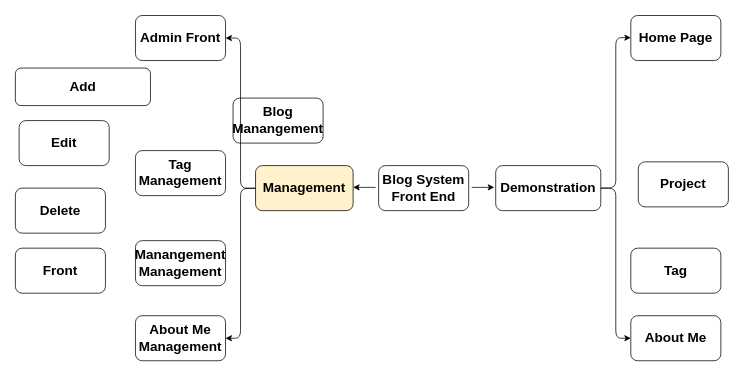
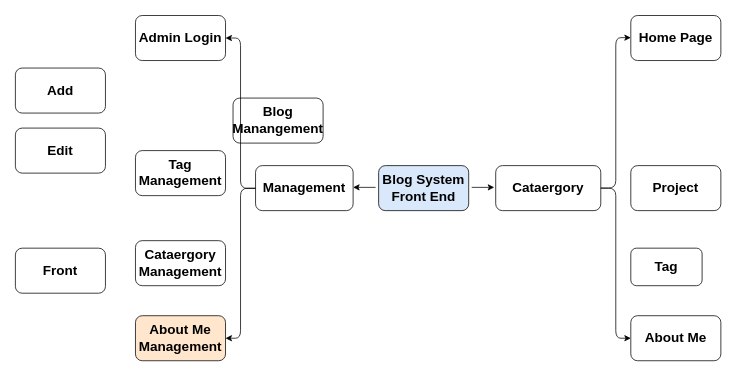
- <mxCell id="5" value="&lt;h2&gt;Admin Front&lt;/h2&gt;" style="rounded=1;whiteSpace=wrap;html=1;" vertex="1" parent="1"><mxGeometry x="180" y="20" width="120" height="60" as="geometry" /></mxCell>
+ <mxCell id="5" value="&lt;h2&gt;Admin Login&lt;/h2&gt;" style="rounded=1;whiteSpace=wrap;html=1;" vertex="1" parent="1"><mxGeometry x="180" y="20" width="120" height="60" as="geometry" /></mxCell>
- <mxCell id="10" value="&lt;h2&gt;Add&lt;/h2&gt;" style="rounded=1;whiteSpace=wrap;html=1;" vertex="1" parent="1"><mxGeometry x="20" y="90" width="180" height="50" as="geometry" /></mxCell>
+ <mxCell id="10" value="&lt;h2&gt;Add&lt;/h2&gt;" style="rounded=1;whiteSpace=wrap;html=1;" vertex="1" parent="1"><mxGeometry x="20" y="90" width="120" height="60" as="geometry" /></mxCell>
- <mxCell id="11" value="&lt;h2&gt;Edit&lt;/h2&gt;" style="rounded=1;whiteSpace=wrap;html=1;" vertex="1" parent="1"><mxGeometry x="25" y="160" width="120" height="60" as="geometry" /></mxCell>
+ <mxCell id="11" value="&lt;h2&gt;Edit&lt;/h2&gt;" style="rounded=1;whiteSpace=wrap;html=1;" vertex="1" parent="1"><mxGeometry x="20" y="170" width="120" height="60" as="geometry" /></mxCell>
- <mxCell id="15" value="&lt;h2&gt;Project&lt;/h2&gt;" style="rounded=1;whiteSpace=wrap;html=1;" vertex="1" parent="1"><mxGeometry x="850" y="215" width="120" height="60" as="geometry" /></mxCell>
+ <mxCell id="15" value="&lt;h2&gt;Project&lt;/h2&gt;" style="rounded=1;whiteSpace=wrap;html=1;" vertex="1" parent="1"><mxGeometry x="840" y="220" width="120" height="60" as="geometry" /></mxCell>
- <mxCell id="3" value="&lt;h2&gt;Management&lt;/h2&gt;" style="rounded=1;whiteSpace=wrap;html=1;fillColor=#fff2cc;" vertex="1" parent="1"><mxGeometry x="340" y="220" width="130" height="60" as="geometry" /></mxCell>
+ <mxCell id="3" value="&lt;h2&gt;Management&lt;/h2&gt;" style="rounded=1;whiteSpace=wrap;html=1;" vertex="1" parent="1"><mxGeometry x="340" y="220" width="130" height="60" as="geometry" /></mxCell>
- <mxCell id="2" value="&lt;h2&gt;Blog System Front End&lt;/h2&gt;" style="rounded=1;whiteSpace=wrap;html=1;" vertex="1" parent="1"><mxGeometry x="504" y="220" width="120" height="60" as="geometry" /></mxCell>
+ <mxCell id="2" value="&lt;h2&gt;Blog System Front End&lt;/h2&gt;" style="rounded=1;whiteSpace=wrap;html=1;fillColor=#dae8fc;" vertex="1" parent="1"><mxGeometry x="504" y="220" width="120" height="60" as="geometry" /></mxCell>
- <mxCell id="4" value="&lt;h2&gt;Demonstration&lt;/h2&gt;" style="rounded=1;whiteSpace=wrap;html=1;" vertex="1" parent="1"><mxGeometry x="660" y="220" width="140" height="60" as="geometry" /></mxCell>
+ <mxCell id="4" value="&lt;h2&gt;Cataergory&lt;/h2&gt;" style="rounded=1;whiteSpace=wrap;html=1;" vertex="1" parent="1"><mxGeometry x="660" y="220" width="140" height="60" as="geometry" /></mxCell>
- <mxCell id="12" value="&lt;h2&gt;Delete&lt;/h2&gt;" style="rounded=1;whiteSpace=wrap;html=1;" vertex="1" parent="1"><mxGeometry x="20" y="250" width="120" height="60" as="geometry" /></mxCell>
- <mxCell id="8" value="&lt;h2&gt;Manangement Management&lt;/h2&gt;" style="rounded=1;whiteSpace=wrap;html=1;" vertex="1" parent="1"><mxGeometry x="180" y="320" width="120" height="60" as="geometry" /></mxCell>
+ <mxCell id="8" value="&lt;h2&gt;Cataergory Management&lt;/h2&gt;" style="rounded=1;whiteSpace=wrap;html=1;" vertex="1" parent="1"><mxGeometry x="180" y="320" width="120" height="60" as="geometry" /></mxCell>
- <mxCell id="16" value="&lt;h2&gt;Tag&lt;/h2&gt;" style="rounded=1;whiteSpace=wrap;html=1;" vertex="1" parent="1"><mxGeometry x="840" y="330" width="120" height="60" as="geometry" /></mxCell>
+ <mxCell id="16" value="&lt;h2&gt;Tag&lt;/h2&gt;" style="rounded=1;whiteSpace=wrap;html=1;" vertex="1" parent="1"><mxGeometry x="840" y="330" width="95" height="50" as="geometry" /></mxCell>
- <mxCell id="9" value="&lt;h2&gt;About Me Management&lt;/h2&gt;" style="rounded=1;whiteSpace=wrap;html=1;" vertex="1" parent="1"><mxGeometry x="180" y="420" width="120" height="60" as="geometry" /></mxCell>
+ <mxCell id="9" value="&lt;h2&gt;About Me Management&lt;/h2&gt;" style="rounded=1;whiteSpace=wrap;html=1;fillColor=#ffe6cc;" vertex="1" parent="1"><mxGeometry x="180" y="420" width="120" height="60" as="geometry" /></mxCell>
